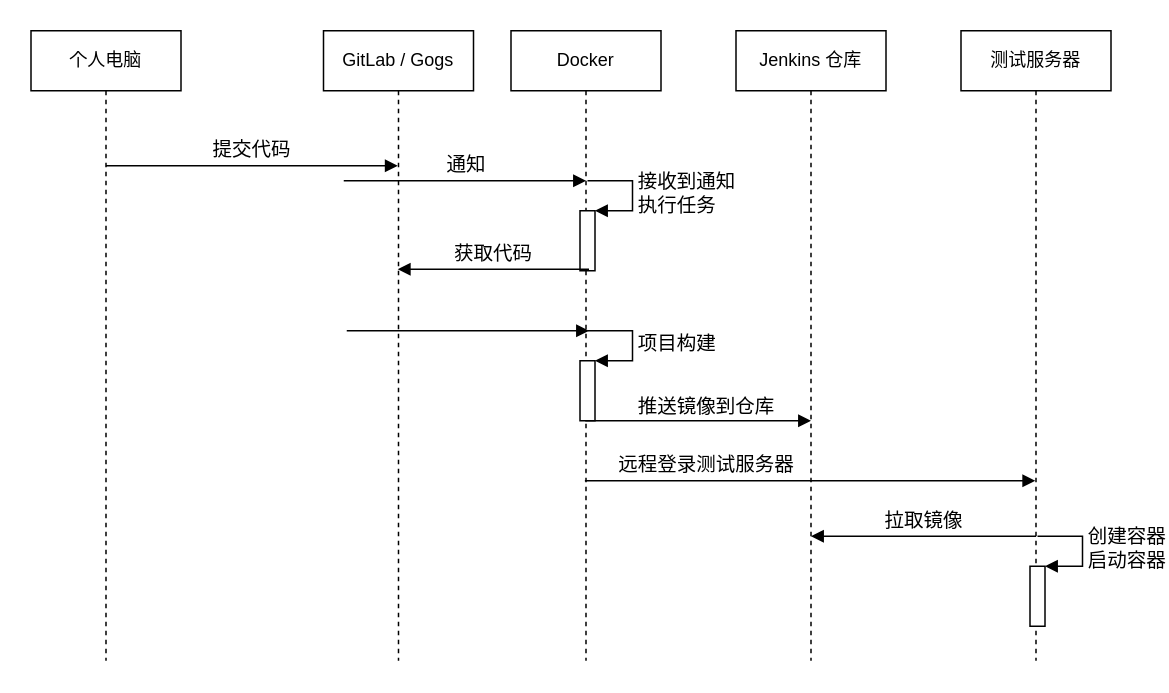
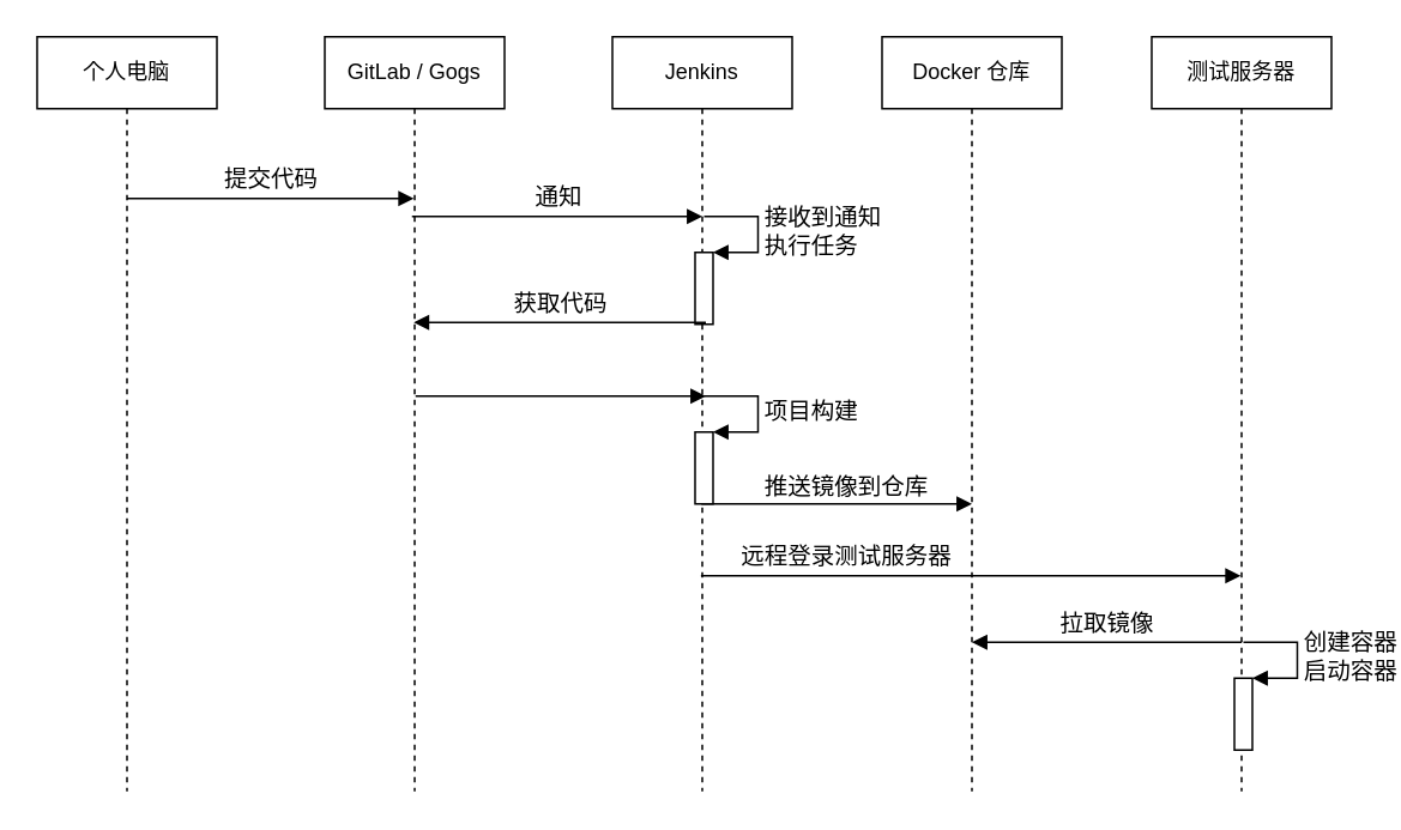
- <mxCell id="4" value="Docker" style="shape=umlLifeline;perimeter=lifelinePerimeter;whiteSpace=wrap;html=1;container=1;collapsible=0;recursiveResize=0;outlineConnect=0;" vertex="1" parent="1"><mxGeometry x="340" y="20" width="100" height="420" as="geometry" /></mxCell>
+ <mxCell id="4" value="Jenkins" style="shape=umlLifeline;perimeter=lifelinePerimeter;whiteSpace=wrap;html=1;container=1;collapsible=0;recursiveResize=0;outlineConnect=0;" vertex="1" parent="1"><mxGeometry x="340" y="20" width="100" height="420" as="geometry" /></mxCell>
- <mxCell id="11" value="Jenkins&amp;nbsp;仓库" style="shape=umlLifeline;perimeter=lifelinePerimeter;whiteSpace=wrap;html=1;container=1;collapsible=0;recursiveResize=0;outlineConnect=0;" vertex="1" parent="1"><mxGeometry x="490" y="20" width="100" height="420" as="geometry" /></mxCell>
+ <mxCell id="11" value="Docker&amp;nbsp;仓库" style="shape=umlLifeline;perimeter=lifelinePerimeter;whiteSpace=wrap;html=1;container=1;collapsible=0;recursiveResize=0;outlineConnect=0;" vertex="1" parent="1"><mxGeometry x="490" y="20" width="100" height="420" as="geometry" /></mxCell>
- <mxCell id="3" value="GitLab / Gogs" style="shape=umlLifeline;perimeter=lifelinePerimeter;whiteSpace=wrap;html=1;container=1;collapsible=0;recursiveResize=0;outlineConnect=0;" vertex="1" parent="1"><mxGeometry x="215" y="20" width="100" height="420" as="geometry" /></mxCell>
+ <mxCell id="3" value="GitLab / Gogs" style="shape=umlLifeline;perimeter=lifelinePerimeter;whiteSpace=wrap;html=1;container=1;collapsible=0;recursiveResize=0;outlineConnect=0;" vertex="1" parent="1"><mxGeometry x="180" y="20" width="100" height="420" as="geometry" /></mxCell>
